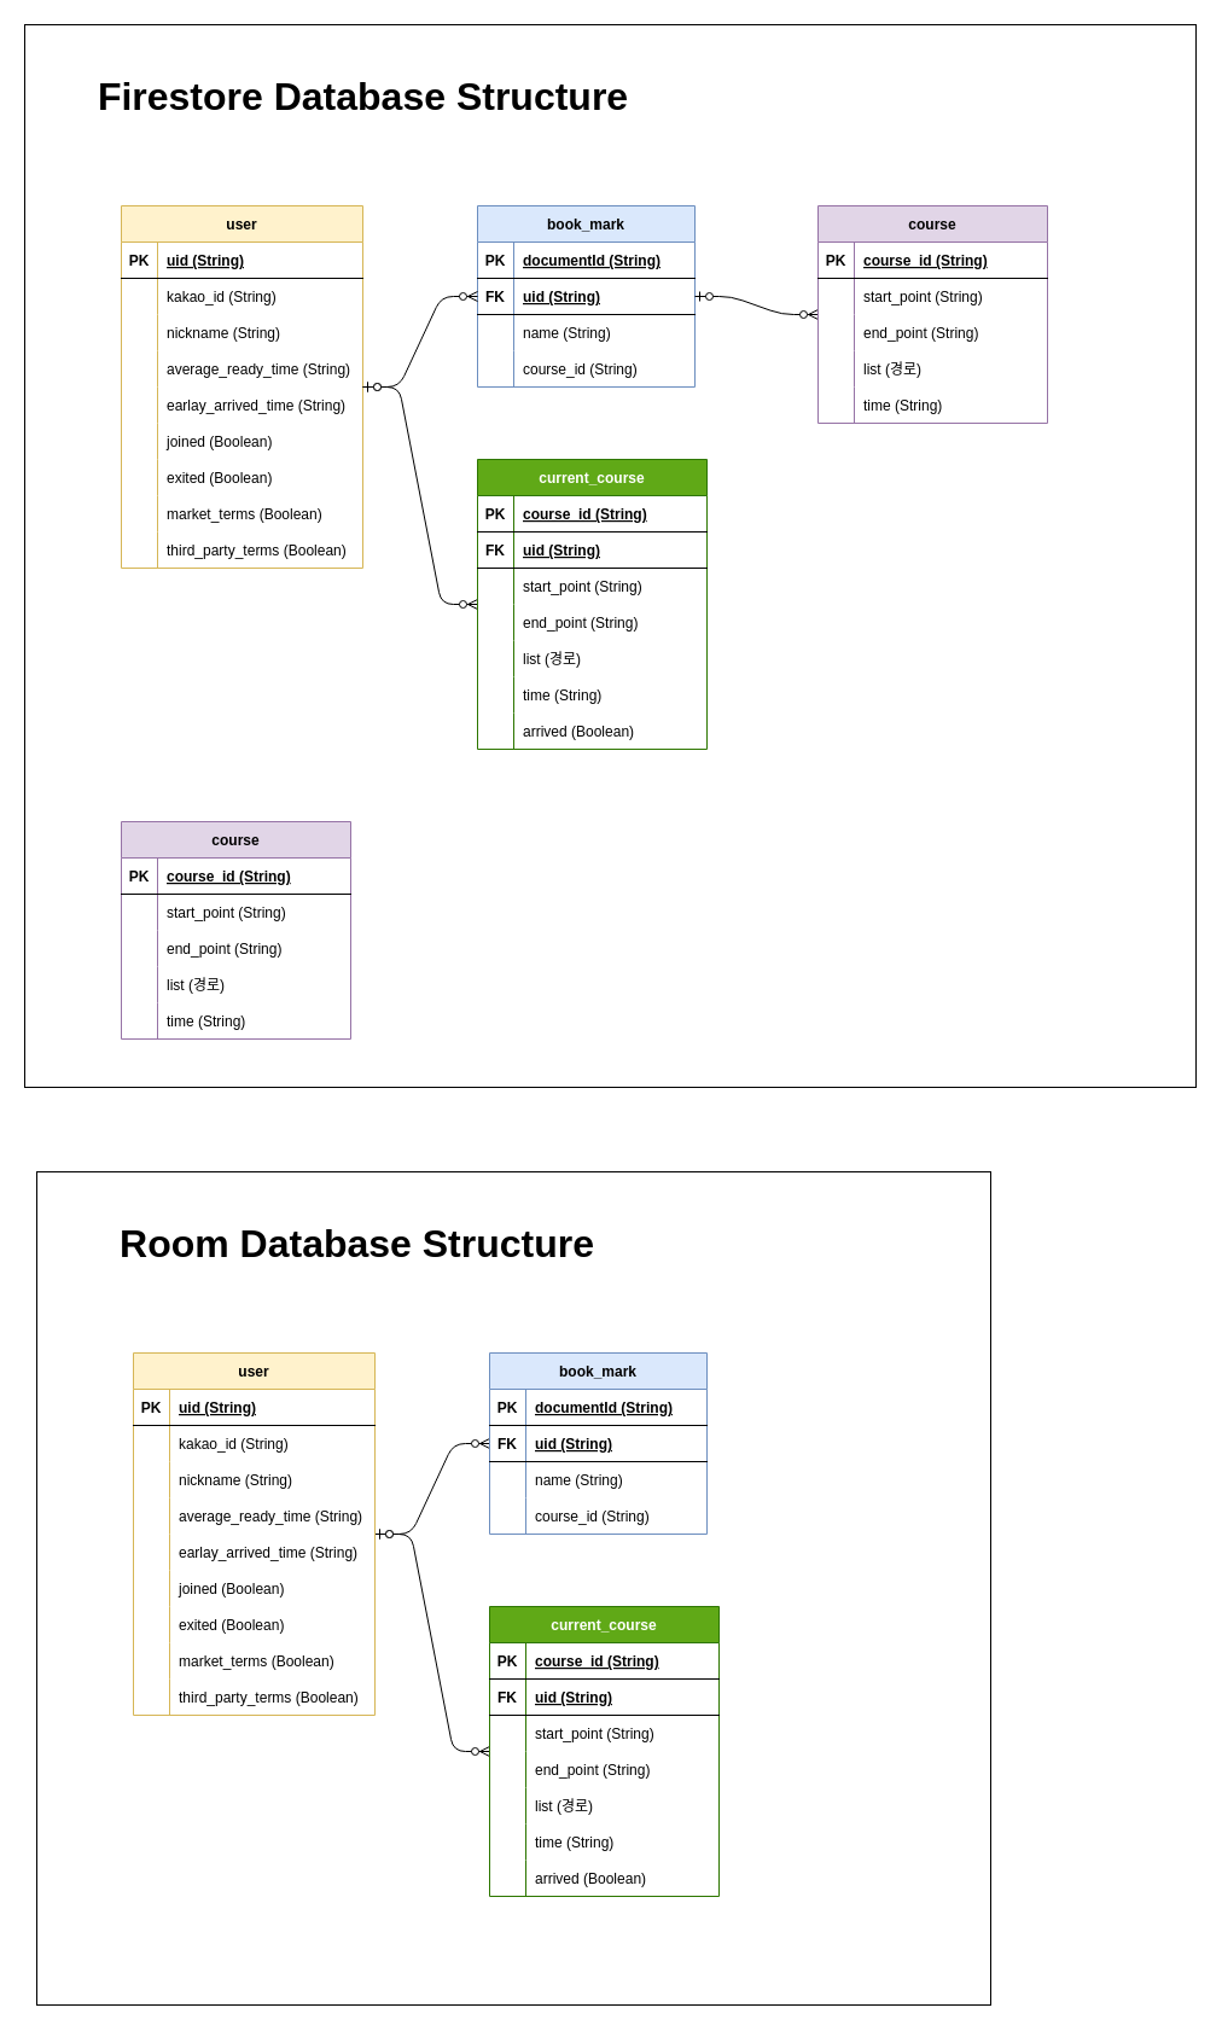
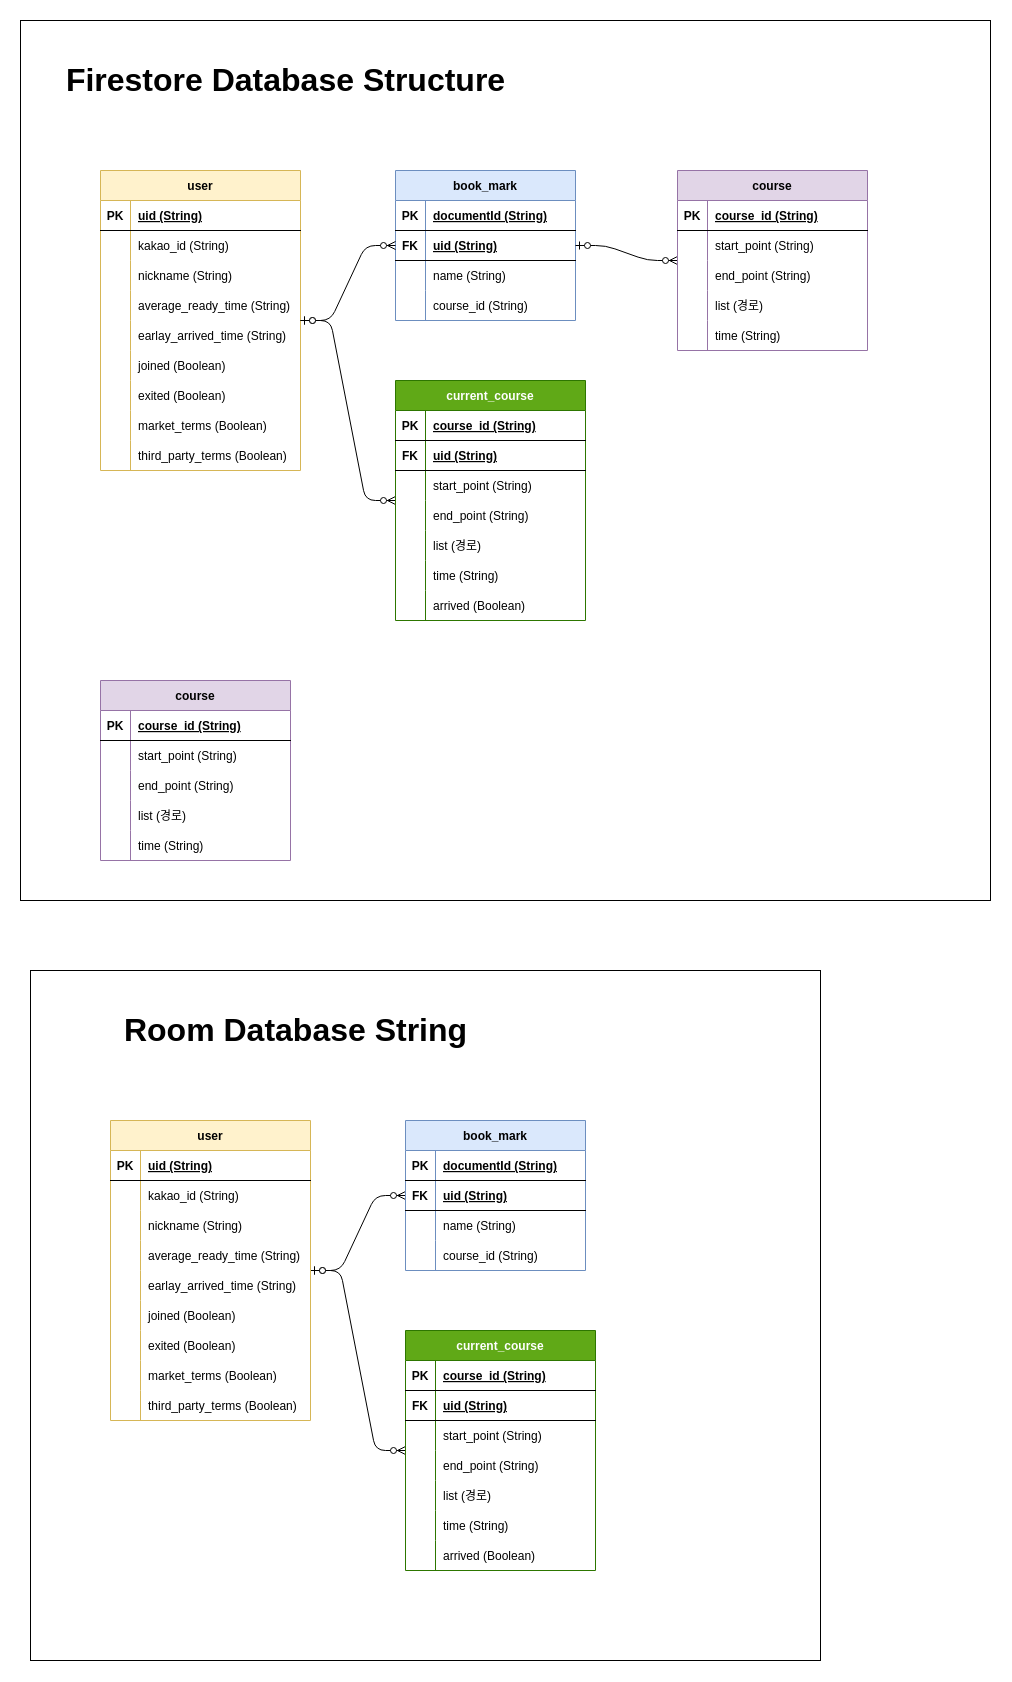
- <mxCell id="101" value="Firestore Database Structure" style="text;html=1;align=center;verticalAlign=middle;resizable=0;points=[];autosize=1;fontStyle=1;fontSize=32;" parent="1" vertex="1"><mxGeometry x="75" y="60" width="450" height="40" as="geometry" /></mxCell>
+ <mxCell id="101" value="Firestore Database Structure" style="text;html=1;align=center;verticalAlign=middle;resizable=0;points=[];autosize=1;fontStyle=1;fontSize=32;" parent="1" vertex="1"><mxGeometry x="60" y="60" width="450" height="40" as="geometry" /></mxCell>
- <mxCell id="105" value="Room Database Structure" style="text;html=1;align=center;verticalAlign=middle;resizable=0;points=[];autosize=1;fontStyle=1;fontSize=32;" parent="1" vertex="1"><mxGeometry x="90" y="1010" width="410" height="40" as="geometry" /></mxCell>
+ <mxCell id="105" value="Room Database String" style="text;html=1;align=center;verticalAlign=middle;resizable=0;points=[];autosize=1;fontStyle=1;fontSize=32;" parent="1" vertex="1"><mxGeometry x="90" y="1010" width="410" height="40" as="geometry" /></mxCell>
